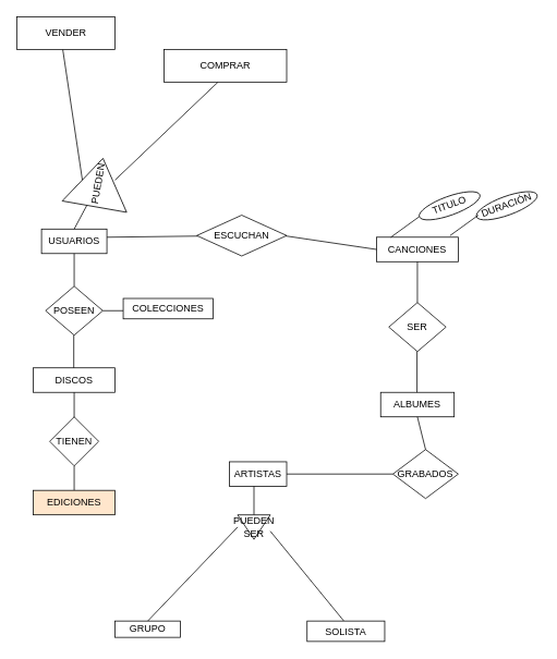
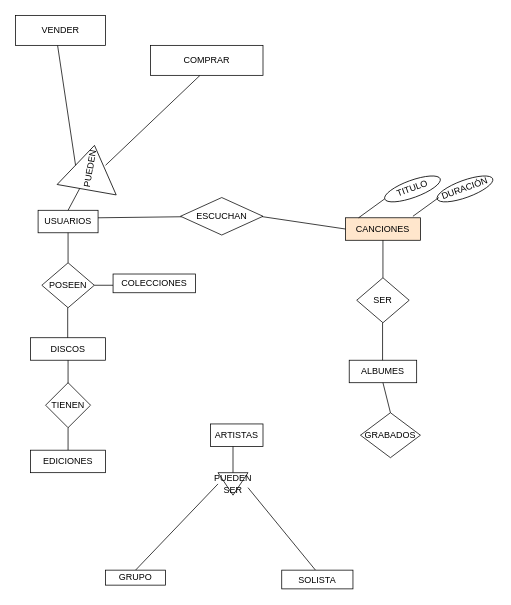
- <mxCell id="3" value="CANCIONES" style="rounded=0;whiteSpace=wrap;html=1;" vertex="1" parent="1"><mxGeometry x="460" y="290" width="100" height="30" as="geometry" /></mxCell>
+ <mxCell id="3" value="CANCIONES" style="rounded=0;whiteSpace=wrap;html=1;fillColor=#ffe6cc;" vertex="1" parent="1"><mxGeometry x="460" y="290" width="100" height="30" as="geometry" /></mxCell>
- <mxCell id="10" value="" style="endArrow=none;html=1;rounded=0;exitX=0;exitY=0.5;exitDx=0;exitDy=0;" edge="1" parent="1" source="8" target="11"><mxGeometry width="50" height="50" relative="1" as="geometry"><mxPoint x="340" y="580" as="sourcePoint" /><mxPoint x="470" y="580" as="targetPoint" /></mxGeometry></mxCell>
- <mxCell id="28" value="EDICIONES" style="rounded=0;whiteSpace=wrap;html=1;fillColor=#ffe6cc;" vertex="1" parent="1"><mxGeometry x="40" y="600" width="100" height="30" as="geometry" /></mxCell>
+ <mxCell id="28" value="EDICIONES" style="rounded=0;whiteSpace=wrap;html=1;" vertex="1" parent="1"><mxGeometry x="40" y="600" width="100" height="30" as="geometry" /></mxCell>
